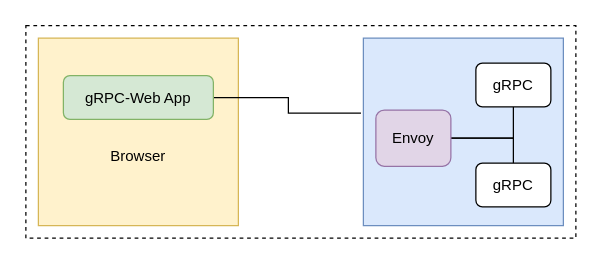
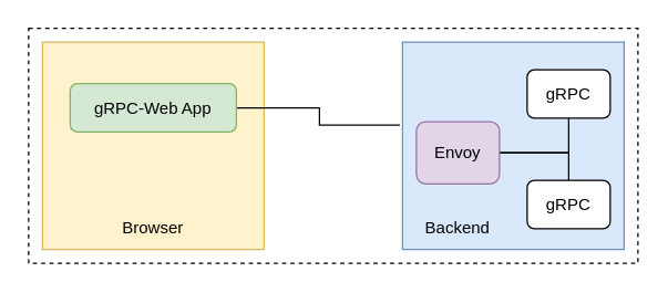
- <mxCell id="6" value="Browser" style="text;html=1;strokeColor=none;fillColor=none;align=center;verticalAlign=middle;whiteSpace=wrap;rounded=0;" vertex="1" parent="1"><mxGeometry x="80" y="110" width="60" height="30" as="geometry" /></mxCell>
+ <mxCell id="6" value="Browser" style="text;html=1;strokeColor=none;fillColor=none;align=center;verticalAlign=middle;whiteSpace=wrap;rounded=0;" vertex="1" parent="1"><mxGeometry x="80" y="150" width="60" height="30" as="geometry" /></mxCell>
+ <mxCell id="13" value="Backend" style="text;html=1;strokeColor=none;fillColor=none;align=center;verticalAlign=middle;whiteSpace=wrap;rounded=0;" vertex="1" parent="1"><mxGeometry x="300" y="150" width="60" height="30" as="geometry" /></mxCell>
